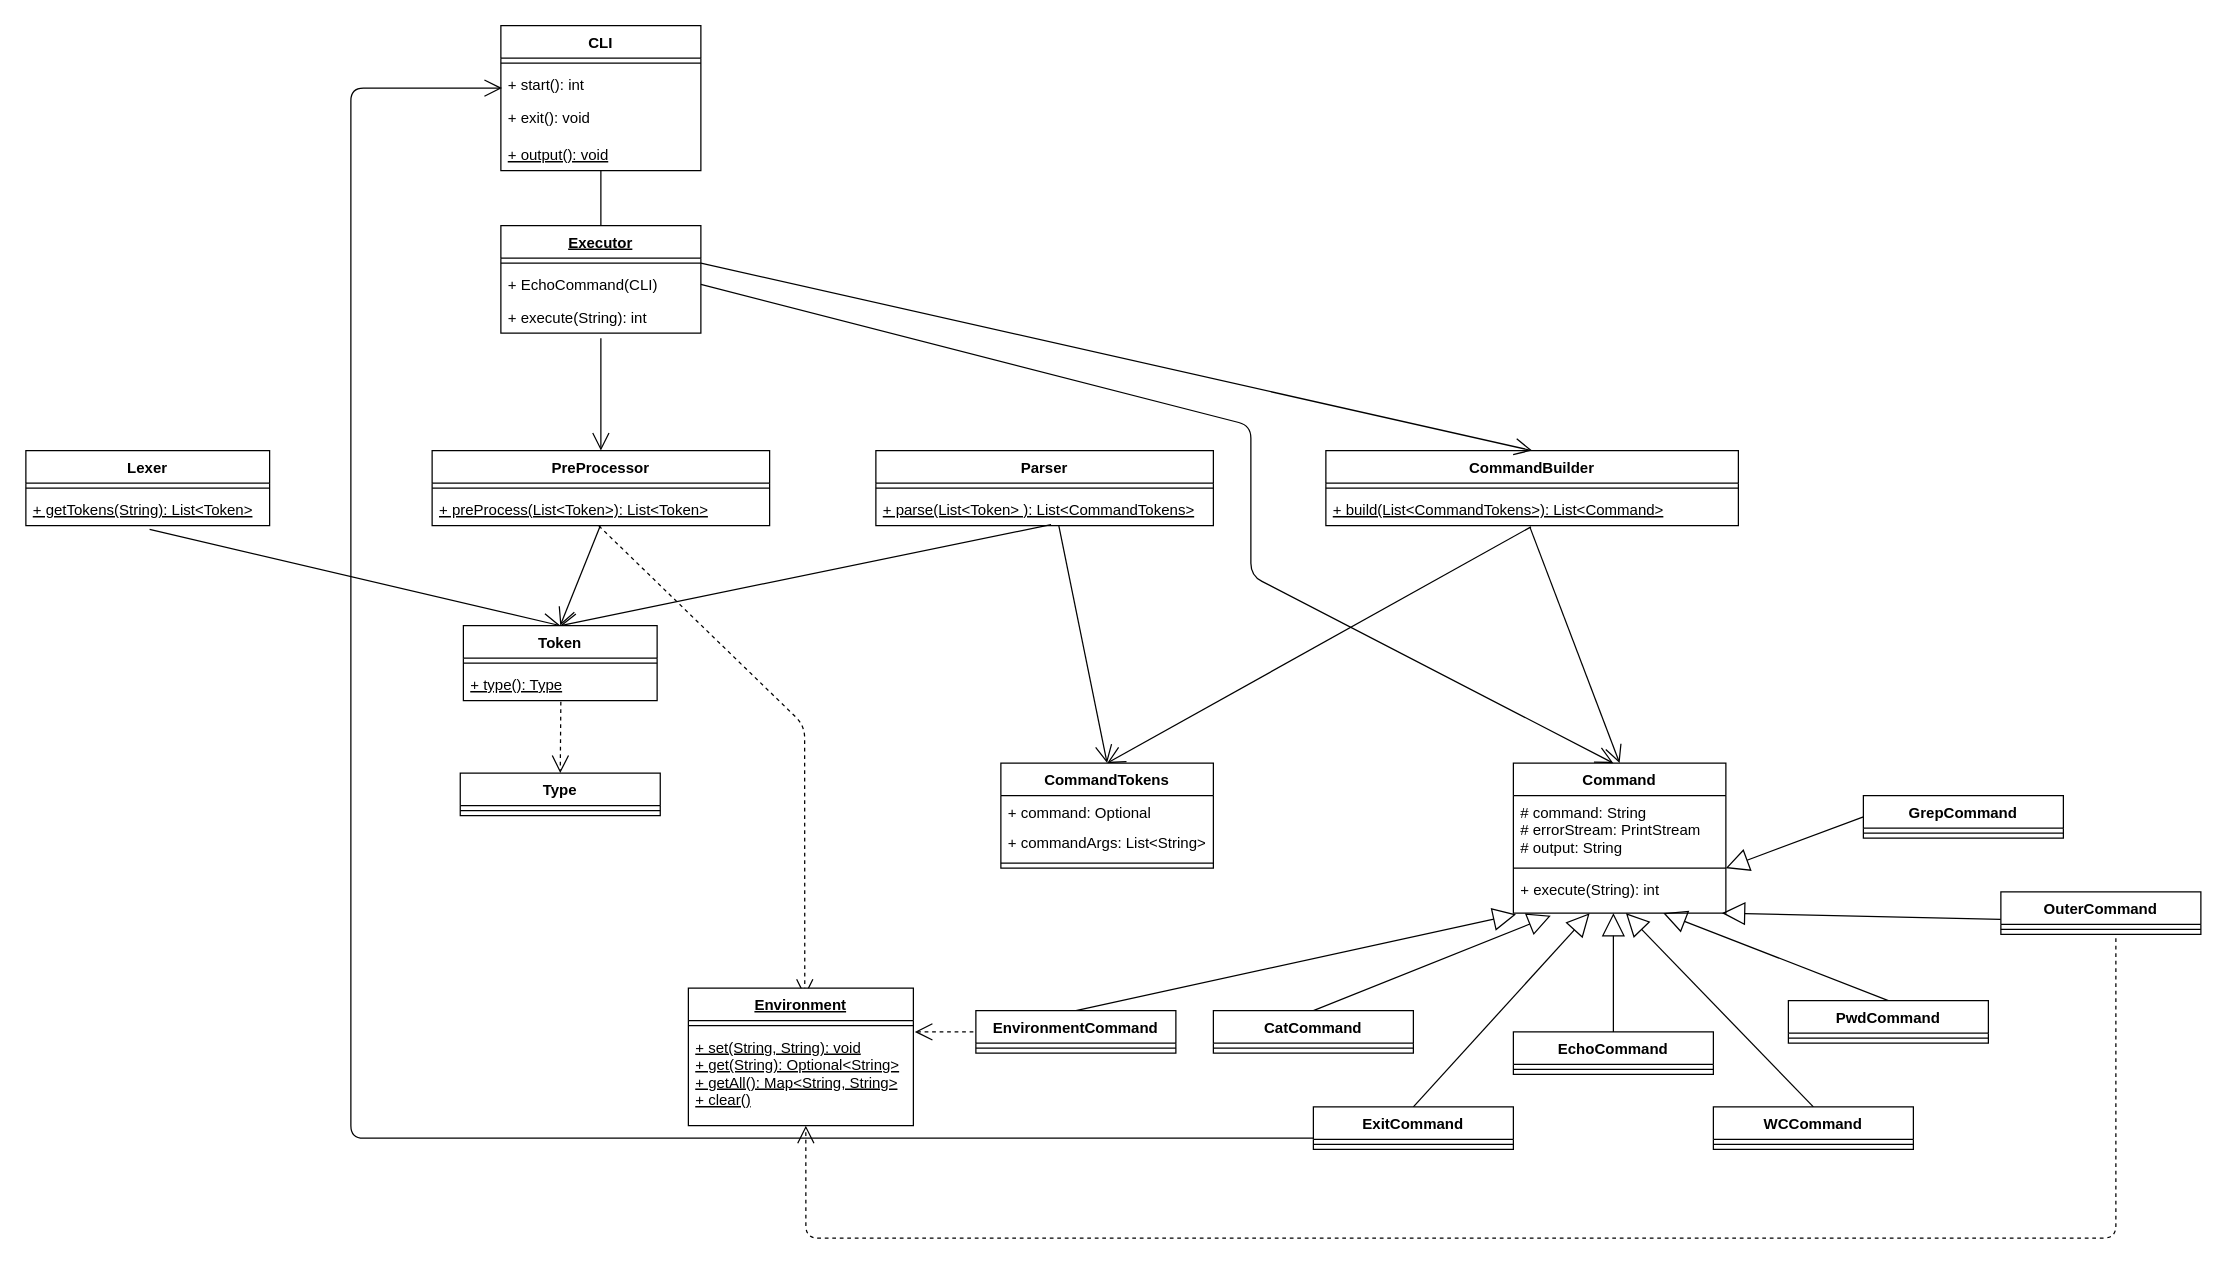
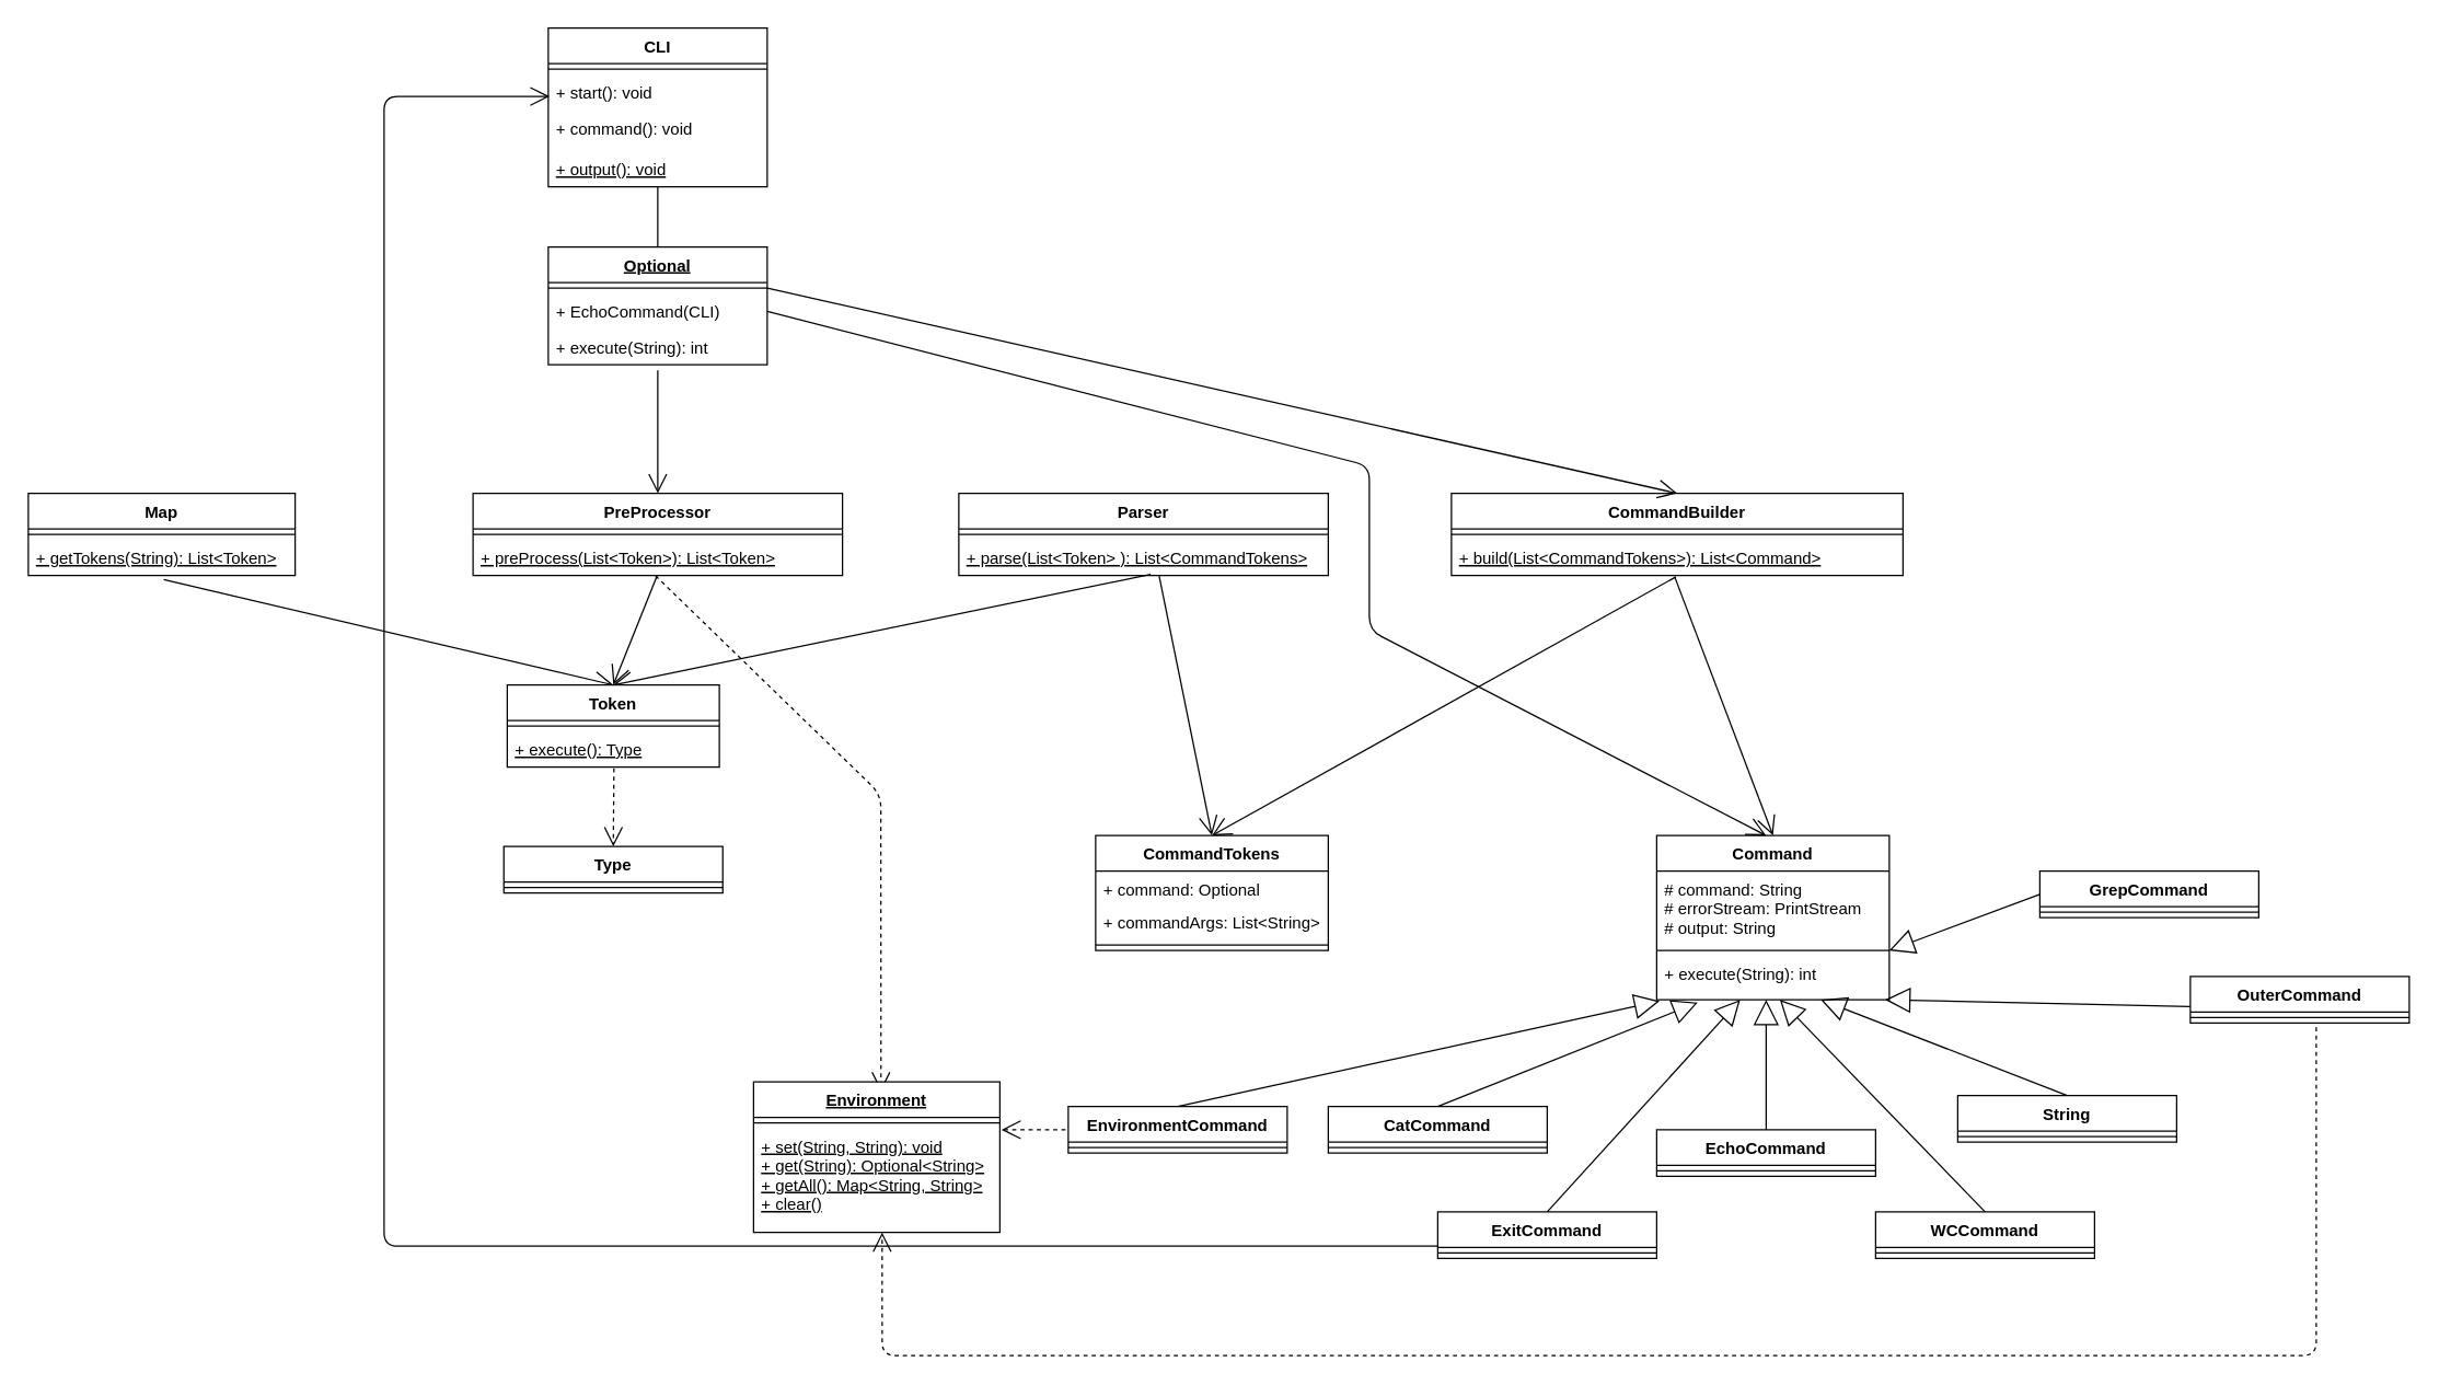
- <mxCell id="25" value="+ start(): int" style="text;strokeColor=none;fillColor=none;align=left;verticalAlign=top;spacingLeft=4;spacingRight=4;overflow=hidden;rotatable=0;points=[[0,0.5],[1,0.5]];portConstraint=eastwest;fontStyle=0" parent="23" vertex="1"><mxGeometry y="34" width="160" height="26" as="geometry" /></mxCell>
+ <mxCell id="25" value="+ start(): void" style="text;strokeColor=none;fillColor=none;align=left;verticalAlign=top;spacingLeft=4;spacingRight=4;overflow=hidden;rotatable=0;points=[[0,0.5],[1,0.5]];portConstraint=eastwest;fontStyle=0" parent="23" vertex="1"><mxGeometry y="34" width="160" height="26" as="geometry" /></mxCell>
- <mxCell id="26" value="+ exit(): void" style="text;strokeColor=none;fillColor=none;align=left;verticalAlign=top;spacingLeft=4;spacingRight=4;overflow=hidden;rotatable=0;points=[[0,0.5],[1,0.5]];portConstraint=eastwest;fontStyle=0" parent="23" vertex="1"><mxGeometry y="60" width="160" height="30" as="geometry" /></mxCell>
+ <mxCell id="26" value="+ command(): void" style="text;strokeColor=none;fillColor=none;align=left;verticalAlign=top;spacingLeft=4;spacingRight=4;overflow=hidden;rotatable=0;points=[[0,0.5],[1,0.5]];portConstraint=eastwest;fontStyle=0" parent="23" vertex="1"><mxGeometry y="60" width="160" height="30" as="geometry" /></mxCell>
- <mxCell id="28" value="Executor" style="swimlane;fontStyle=5;align=center;verticalAlign=top;childLayout=stackLayout;horizontal=1;startSize=26;horizontalStack=0;resizeParent=1;resizeParentMax=0;resizeLast=0;collapsible=1;marginBottom=0;" parent="1" vertex="1"><mxGeometry x="400" y="180" width="160" height="86" as="geometry" /></mxCell>
+ <mxCell id="28" value="Optional" style="swimlane;fontStyle=5;align=center;verticalAlign=top;childLayout=stackLayout;horizontal=1;startSize=26;horizontalStack=0;resizeParent=1;resizeParentMax=0;resizeLast=0;collapsible=1;marginBottom=0;" parent="1" vertex="1"><mxGeometry x="400" y="180" width="160" height="86" as="geometry" /></mxCell>
- <mxCell id="33" value="Lexer" style="swimlane;fontStyle=1;align=center;verticalAlign=top;childLayout=stackLayout;horizontal=1;startSize=26;horizontalStack=0;resizeParent=1;resizeParentMax=0;resizeLast=0;collapsible=1;marginBottom=0;" parent="1" vertex="1"><mxGeometry x="20" y="360" width="195" height="60" as="geometry" /></mxCell>
+ <mxCell id="33" value="Map" style="swimlane;fontStyle=1;align=center;verticalAlign=top;childLayout=stackLayout;horizontal=1;startSize=26;horizontalStack=0;resizeParent=1;resizeParentMax=0;resizeLast=0;collapsible=1;marginBottom=0;" parent="1" vertex="1"><mxGeometry x="20" y="360" width="195" height="60" as="geometry" /></mxCell>
- <mxCell id="53" value="+ type(): Type" style="text;strokeColor=none;fillColor=none;align=left;verticalAlign=top;spacingLeft=4;spacingRight=4;overflow=hidden;rotatable=0;points=[[0,0.5],[1,0.5]];portConstraint=eastwest;fontStyle=4" parent="51" vertex="1"><mxGeometry y="34" width="155" height="26" as="geometry" /></mxCell>
+ <mxCell id="53" value="+ execute(): Type" style="text;strokeColor=none;fillColor=none;align=left;verticalAlign=top;spacingLeft=4;spacingRight=4;overflow=hidden;rotatable=0;points=[[0,0.5],[1,0.5]];portConstraint=eastwest;fontStyle=4" parent="51" vertex="1"><mxGeometry y="34" width="155" height="26" as="geometry" /></mxCell>
- <mxCell id="68" value="PwdCommand" style="swimlane;fontStyle=1;align=center;verticalAlign=top;childLayout=stackLayout;horizontal=1;startSize=26;horizontalStack=0;resizeParent=1;resizeParentMax=0;resizeLast=0;collapsible=1;marginBottom=0;" parent="1" vertex="1"><mxGeometry x="1430" y="800" width="160" height="34" as="geometry" /></mxCell>
+ <mxCell id="68" value="String" style="swimlane;fontStyle=1;align=center;verticalAlign=top;childLayout=stackLayout;horizontal=1;startSize=26;horizontalStack=0;resizeParent=1;resizeParentMax=0;resizeLast=0;collapsible=1;marginBottom=0;" parent="1" vertex="1"><mxGeometry x="1430" y="800" width="160" height="34" as="geometry" /></mxCell>
